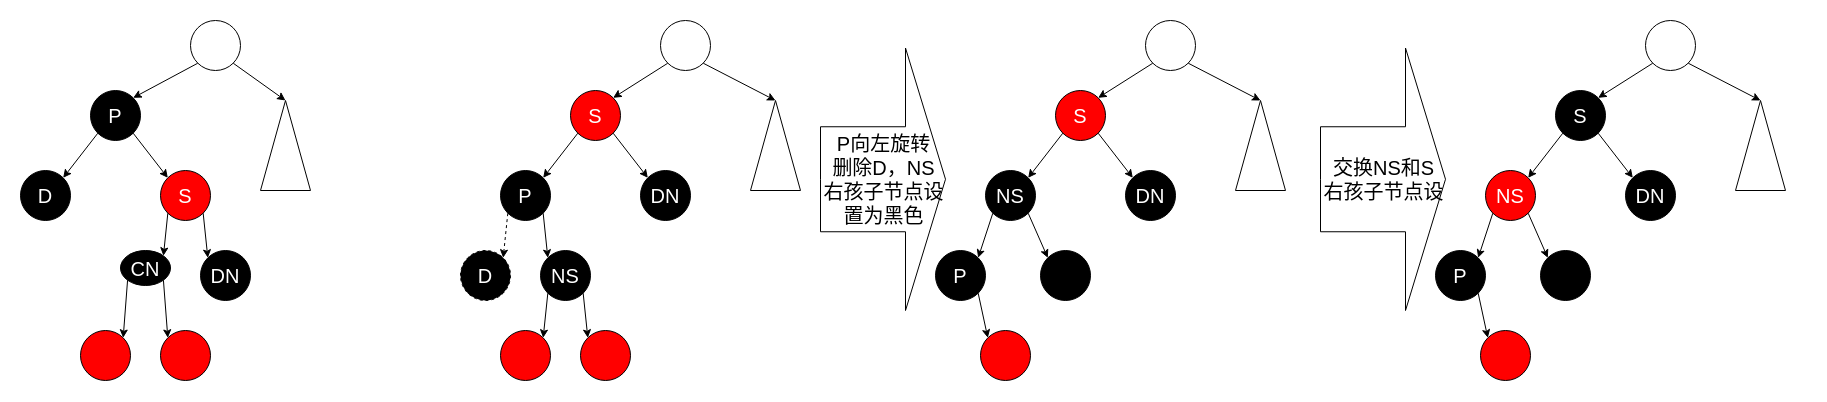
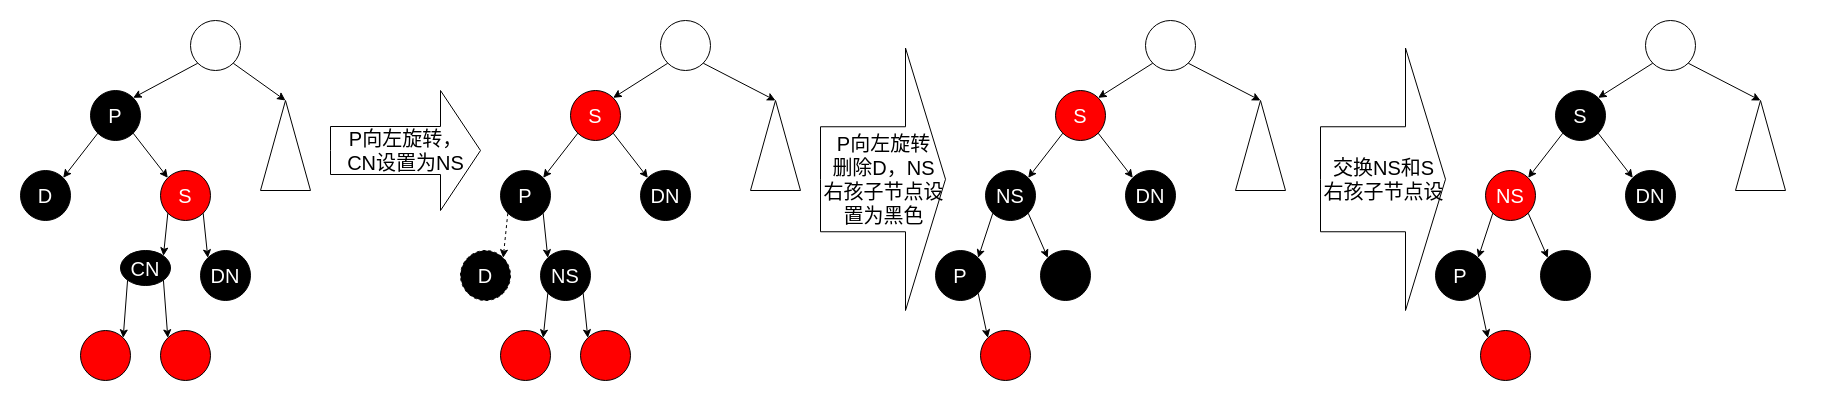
+ <mxCell id="13" value="&lt;font color=&quot;#000000&quot;&gt;P向左旋转，&lt;br&gt;CN设置为NS&lt;br&gt;&lt;/font&gt;" style="html=1;shadow=0;dashed=0;align=center;verticalAlign=middle;shape=mxgraph.arrows2.arrow;dy=0.6;dx=40;notch=0;sketch=0;strokeColor=#000000;fontSize=20;fontColor=#FFFFFF;fillColor=#FFFFFF;" parent="1" vertex="1"><mxGeometry x="330" y="90" width="150" height="120" as="geometry" /></mxCell>
